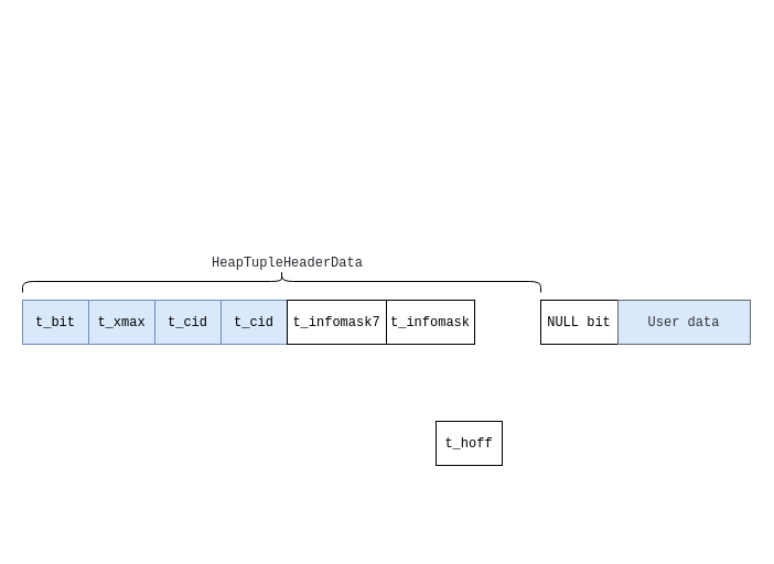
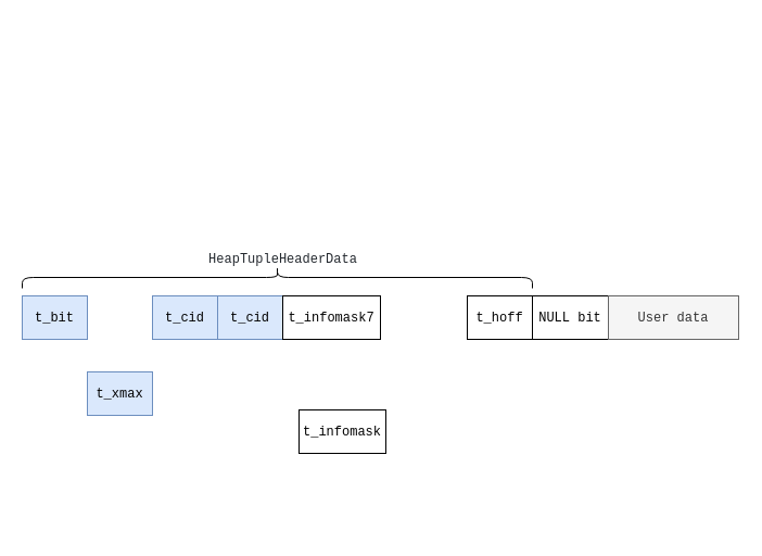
- <mxCell id="3" value="&lt;div style=&quot;font-family: Menlo, Monaco, &amp;quot;Courier New&amp;quot;, monospace; line-height: 18px;&quot;&gt;t_xmax&lt;/div&gt;" style="rounded=0;whiteSpace=wrap;html=1;strokeColor=#6c8ebf;labelBackgroundColor=none;labelBorderColor=none;fillColor=#dae8fc;" vertex="1" parent="1"><mxGeometry x="80" y="272" width="60" height="40" as="geometry" /></mxCell>
+ <mxCell id="3" value="&lt;div style=&quot;font-family: Menlo, Monaco, &amp;quot;Courier New&amp;quot;, monospace; line-height: 18px;&quot;&gt;t_xmax&lt;/div&gt;" style="rounded=0;whiteSpace=wrap;html=1;strokeColor=#6c8ebf;labelBackgroundColor=none;labelBorderColor=none;fillColor=#dae8fc;" vertex="1" parent="1"><mxGeometry x="80" y="342" width="60" height="40" as="geometry" /></mxCell>
- <mxCell id="7" value="&lt;div style=&quot;font-family: Menlo, Monaco, &amp;quot;Courier New&amp;quot;, monospace; line-height: 18px;&quot;&gt;&lt;div style=&quot;line-height: 18px;&quot;&gt;t_infomask&lt;/div&gt;&lt;/div&gt;" style="rounded=0;whiteSpace=wrap;html=1;strokeColor=default;fontColor=default;labelBackgroundColor=none;labelBorderColor=none;" vertex="1" parent="1"><mxGeometry x="350" y="272" width="80" height="40" as="geometry" /></mxCell>
+ <mxCell id="7" value="&lt;div style=&quot;font-family: Menlo, Monaco, &amp;quot;Courier New&amp;quot;, monospace; line-height: 18px;&quot;&gt;&lt;div style=&quot;line-height: 18px;&quot;&gt;t_infomask&lt;/div&gt;&lt;/div&gt;" style="rounded=0;whiteSpace=wrap;html=1;strokeColor=default;fontColor=default;labelBackgroundColor=none;labelBorderColor=none;" vertex="1" parent="1"><mxGeometry x="275" y="377" width="80" height="40" as="geometry" /></mxCell>
- <mxCell id="10" value="&lt;div style=&quot;font-family: Menlo, Monaco, &amp;quot;Courier New&amp;quot;, monospace; line-height: 18px;&quot;&gt;&lt;div style=&quot;line-height: 18px;&quot;&gt;&lt;div style=&quot;line-height: 18px;&quot;&gt;User data&lt;/div&gt;&lt;/div&gt;&lt;/div&gt;" style="rounded=0;whiteSpace=wrap;html=1;strokeColor=#666666;fontColor=#333333;labelBackgroundColor=none;labelBorderColor=none;fillColor=#dae8fc;" vertex="1" parent="1"><mxGeometry x="560" y="272" width="120" height="40" as="geometry" /></mxCell>
+ <mxCell id="10" value="&lt;div style=&quot;font-family: Menlo, Monaco, &amp;quot;Courier New&amp;quot;, monospace; line-height: 18px;&quot;&gt;&lt;div style=&quot;line-height: 18px;&quot;&gt;&lt;div style=&quot;line-height: 18px;&quot;&gt;User data&lt;/div&gt;&lt;/div&gt;&lt;/div&gt;" style="rounded=0;whiteSpace=wrap;html=1;strokeColor=#666666;fontColor=#333333;labelBackgroundColor=none;labelBorderColor=none;fillColor=#f5f5f5;" vertex="1" parent="1"><mxGeometry x="560" y="272" width="120" height="40" as="geometry" /></mxCell>
- <mxCell id="8" value="&lt;div style=&quot;font-family: Menlo, Monaco, &amp;quot;Courier New&amp;quot;, monospace; line-height: 18px;&quot;&gt;&lt;div style=&quot;line-height: 18px;&quot;&gt;&lt;div style=&quot;line-height: 18px;&quot;&gt;t_hoff&lt;/div&gt;&lt;/div&gt;&lt;/div&gt;" style="rounded=0;whiteSpace=wrap;html=1;strokeColor=default;fontColor=default;labelBackgroundColor=none;labelBorderColor=none;" vertex="1" parent="1"><mxGeometry x="395" y="382" width="60" height="40" as="geometry" /></mxCell>
+ <mxCell id="8" value="&lt;div style=&quot;font-family: Menlo, Monaco, &amp;quot;Courier New&amp;quot;, monospace; line-height: 18px;&quot;&gt;&lt;div style=&quot;line-height: 18px;&quot;&gt;&lt;div style=&quot;line-height: 18px;&quot;&gt;t_hoff&lt;/div&gt;&lt;/div&gt;&lt;/div&gt;" style="rounded=0;whiteSpace=wrap;html=1;strokeColor=default;fontColor=default;labelBackgroundColor=none;labelBorderColor=none;" vertex="1" parent="1"><mxGeometry x="430" y="272" width="60" height="40" as="geometry" /></mxCell>
